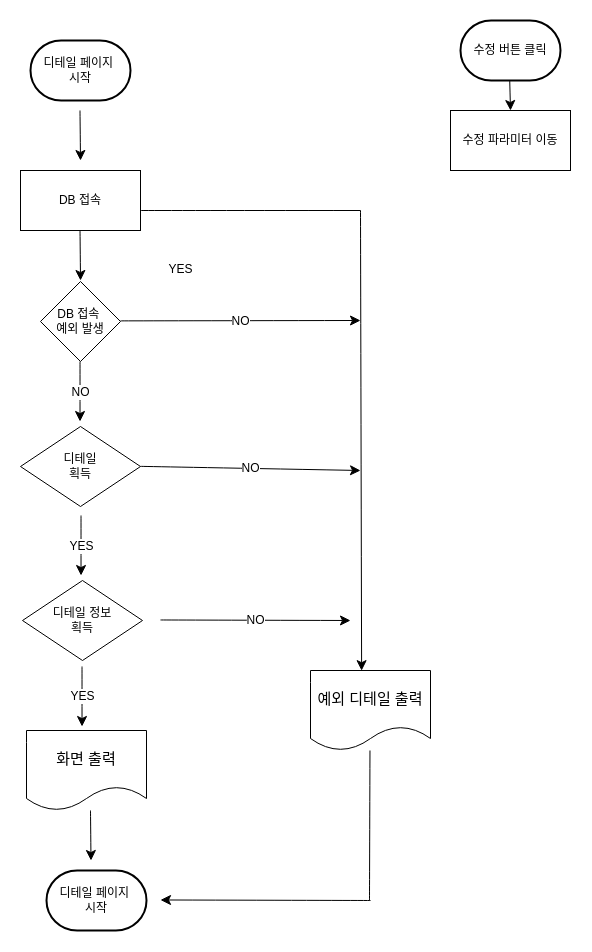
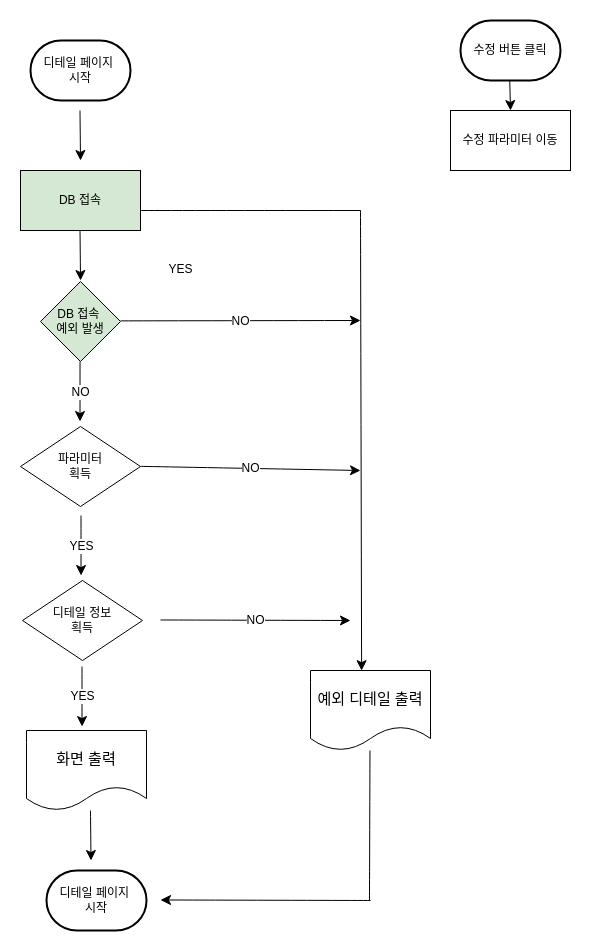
- <mxCell id="4" value="DB 접속" style="rounded=0;whiteSpace=wrap;html=1;" vertex="1" parent="1"><mxGeometry x="20" y="170" width="120" height="60" as="geometry" /></mxCell>
+ <mxCell id="4" value="DB 접속" style="rounded=0;whiteSpace=wrap;html=1;fillColor=#d5e8d4;" vertex="1" parent="1"><mxGeometry x="20" y="170" width="120" height="60" as="geometry" /></mxCell>
- <mxCell id="6" value="DB 접속&amp;nbsp;&lt;div&gt;예외 발생&lt;/div&gt;" style="rhombus;whiteSpace=wrap;html=1;" vertex="1" parent="1"><mxGeometry x="40" y="281" width="80" height="80" as="geometry" /></mxCell>
+ <mxCell id="6" value="DB 접속&amp;nbsp;&lt;div&gt;예외 발생&lt;/div&gt;" style="rhombus;whiteSpace=wrap;html=1;fillColor=#d5e8d4;" vertex="1" parent="1"><mxGeometry x="40" y="281" width="80" height="80" as="geometry" /></mxCell>
- <mxCell id="10" value="디테일&lt;div&gt;획득&lt;/div&gt;" style="rhombus;whiteSpace=wrap;html=1;" vertex="1" parent="1"><mxGeometry x="20" y="426" width="120" height="80" as="geometry" /></mxCell>
+ <mxCell id="10" value="파라미터&lt;div&gt;획득&lt;/div&gt;" style="rhombus;whiteSpace=wrap;html=1;" vertex="1" parent="1"><mxGeometry x="20" y="426" width="120" height="80" as="geometry" /></mxCell>
